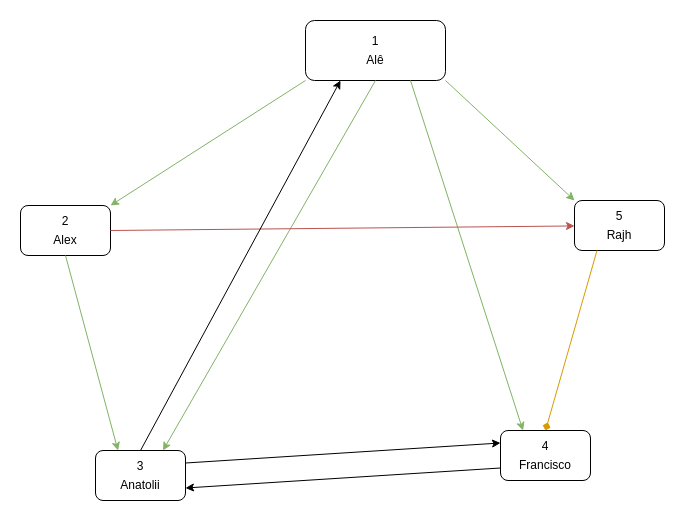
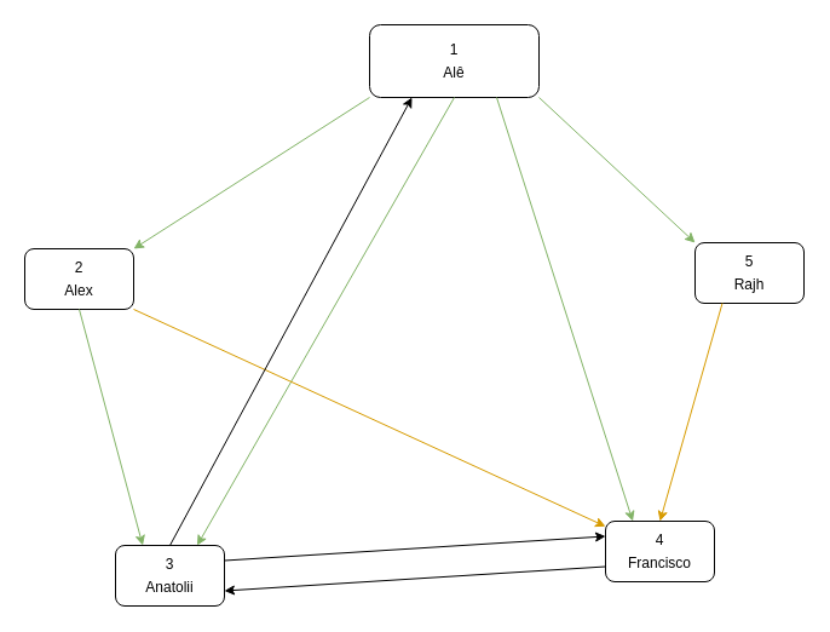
- <mxCell id="13" value="" style="endArrow=classic;html=1;rounded=0;fillColor=#f8cecc;strokeColor=#b85450;exitX=1;exitY=0.5;exitDx=0;exitDy=0;" edge="1" parent="1" source="2" target="6"><mxGeometry width="50" height="50" relative="1" as="geometry"><mxPoint x="65" y="270" as="sourcePoint" /><mxPoint x="125" y="470" as="targetPoint" /></mxGeometry></mxCell>
+ <mxCell id="12" value="" style="endArrow=classic;html=1;rounded=0;fillColor=#ffe6cc;strokeColor=#d79b00;exitX=1;exitY=1;exitDx=0;exitDy=0;" edge="1" parent="1" source="2" target="5"><mxGeometry width="50" height="50" relative="1" as="geometry"><mxPoint x="55" y="260" as="sourcePoint" /><mxPoint x="115" y="460" as="targetPoint" /></mxGeometry></mxCell>
- <mxCell id="14" value="" style="endArrow=diamond;html=1;rounded=0;fillColor=#ffe6cc;strokeColor=#d79b00;exitX=0.25;exitY=1;exitDx=0;exitDy=0;entryX=0.5;entryY=0;entryDx=0;entryDy=0;" edge="1" parent="1" source="6" target="5"><mxGeometry width="50" height="50" relative="1" as="geometry"><mxPoint x="135" y="260" as="sourcePoint" /><mxPoint x="515" y="461" as="targetPoint" /></mxGeometry></mxCell>
+ <mxCell id="14" value="" style="endArrow=classic;html=1;rounded=0;fillColor=#ffe6cc;strokeColor=#d79b00;exitX=0.25;exitY=1;exitDx=0;exitDy=0;entryX=0.5;entryY=0;entryDx=0;entryDy=0;" edge="1" parent="1" source="6" target="5"><mxGeometry width="50" height="50" relative="1" as="geometry"><mxPoint x="135" y="260" as="sourcePoint" /><mxPoint x="515" y="461" as="targetPoint" /></mxGeometry></mxCell>
